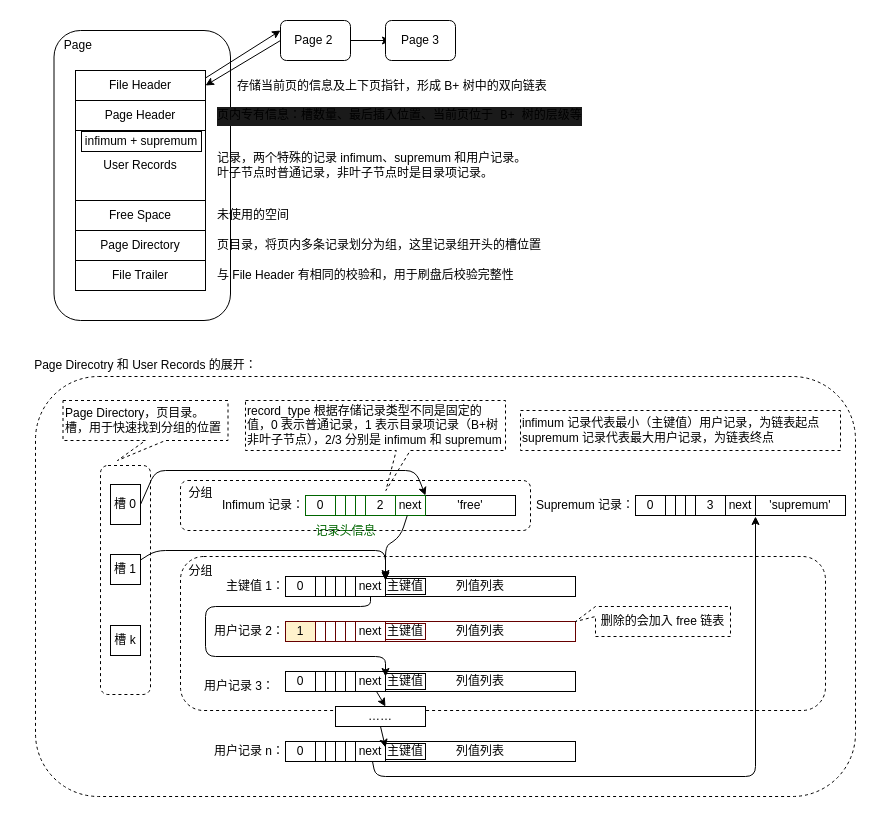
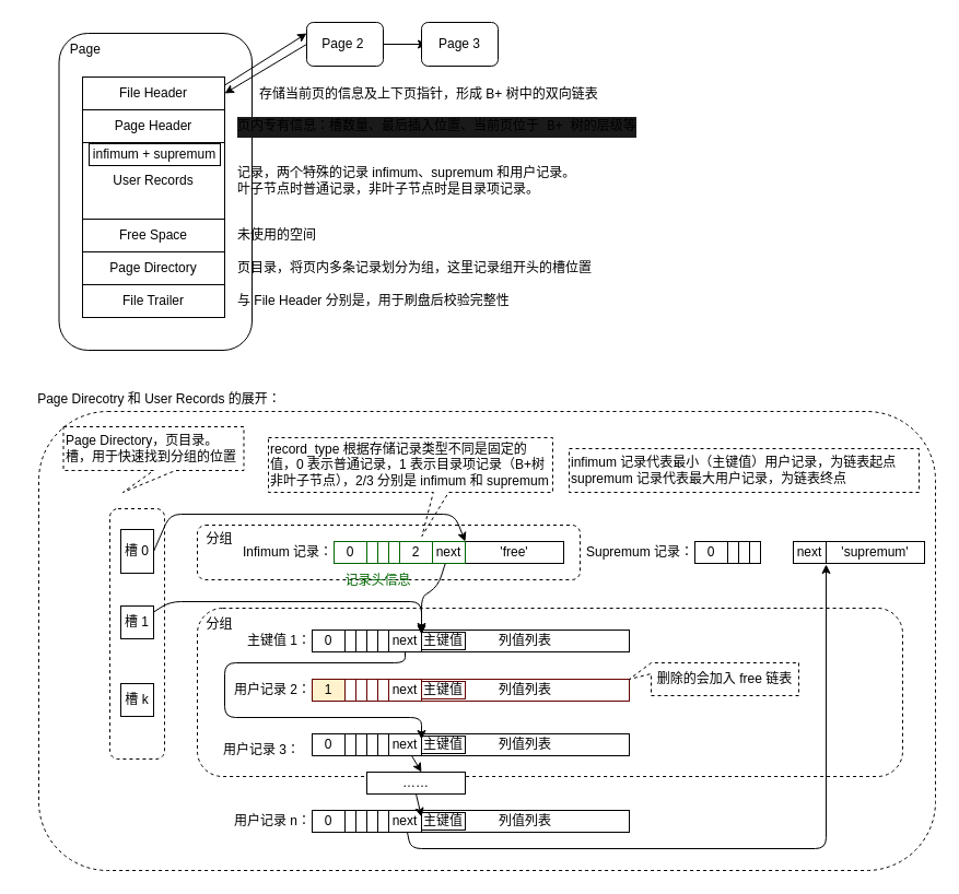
- <mxCell id="100" value="与 File Header 有相同的校验和，用于刷盘后校验完整性" style="text;html=1;align=left;verticalAlign=middle;resizable=0;points=[];autosize=1;strokeColor=none;fillColor=none;fontSize=12;fontColor=default;" vertex="1" parent="1"><mxGeometry x="215" y="260" width="320" height="30" as="geometry" /></mxCell>
+ <mxCell id="100" value="与 File Header 分别是，用于刷盘后校验完整性" style="text;html=1;align=left;verticalAlign=middle;resizable=0;points=[];autosize=1;strokeColor=none;fillColor=none;fontSize=12;fontColor=default;" vertex="1" parent="1"><mxGeometry x="215" y="260" width="320" height="30" as="geometry" /></mxCell>
- <mxCell id="86" value="Page Directory，页目录。&lt;br&gt;槽，用于快速找到分组的位置" style="shape=callout;whiteSpace=wrap;html=1;perimeter=calloutPerimeter;dashed=1;strokeColor=default;fontColor=default;direction=east;size=20;position=0.5;position2=0.33;align=left;" vertex="1" parent="1"><mxGeometry x="62.5" y="400" width="165" height="60" as="geometry" /></mxCell>
+ <mxCell id="86" value="Page Directory，页目录。&lt;br&gt;槽，用于快速找到分组的位置" style="shape=callout;whiteSpace=wrap;html=1;perimeter=calloutPerimeter;dashed=1;strokeColor=default;fontColor=default;direction=east;size=20;position=0.5;position2=0.33;align=left;" vertex="1" parent="1"><mxGeometry x="57.5" y="390" width="165" height="60" as="geometry" /></mxCell>
- <mxCell id="22" value="3" style="rounded=0;whiteSpace=wrap;html=1;" vertex="1" parent="21"><mxGeometry x="180" y="5" width="30" height="20" as="geometry" /></mxCell>
